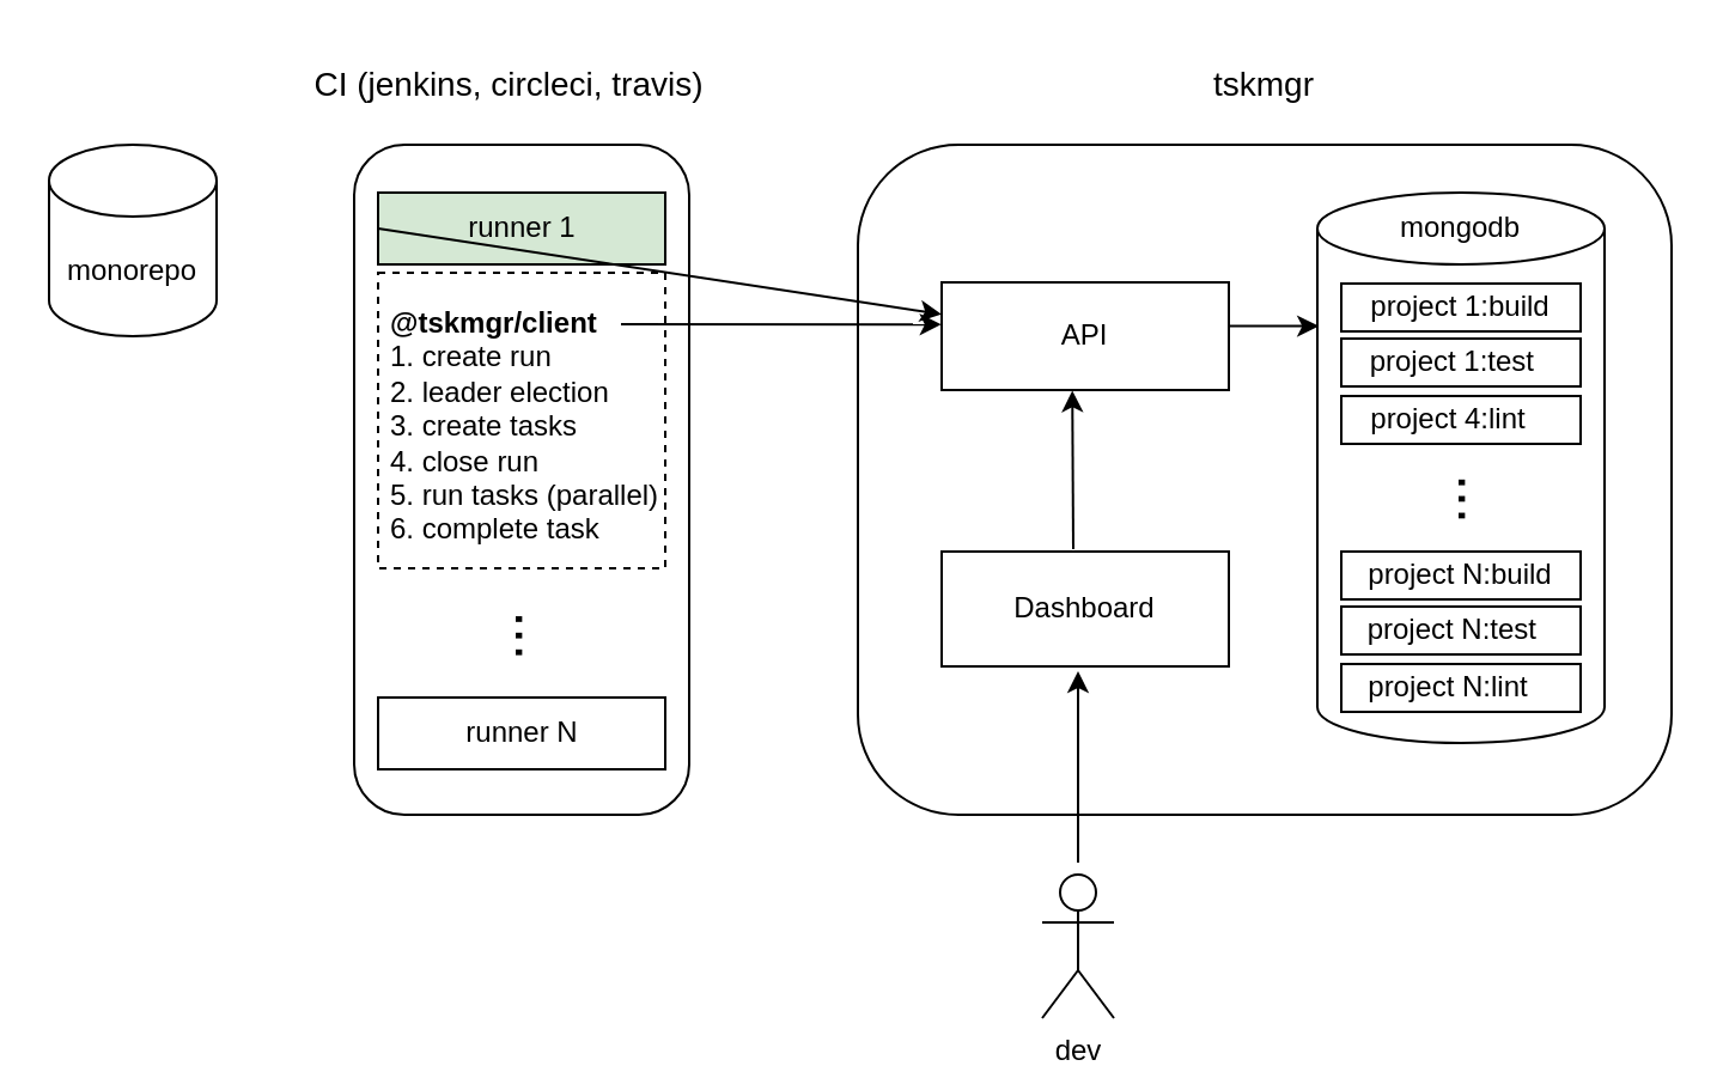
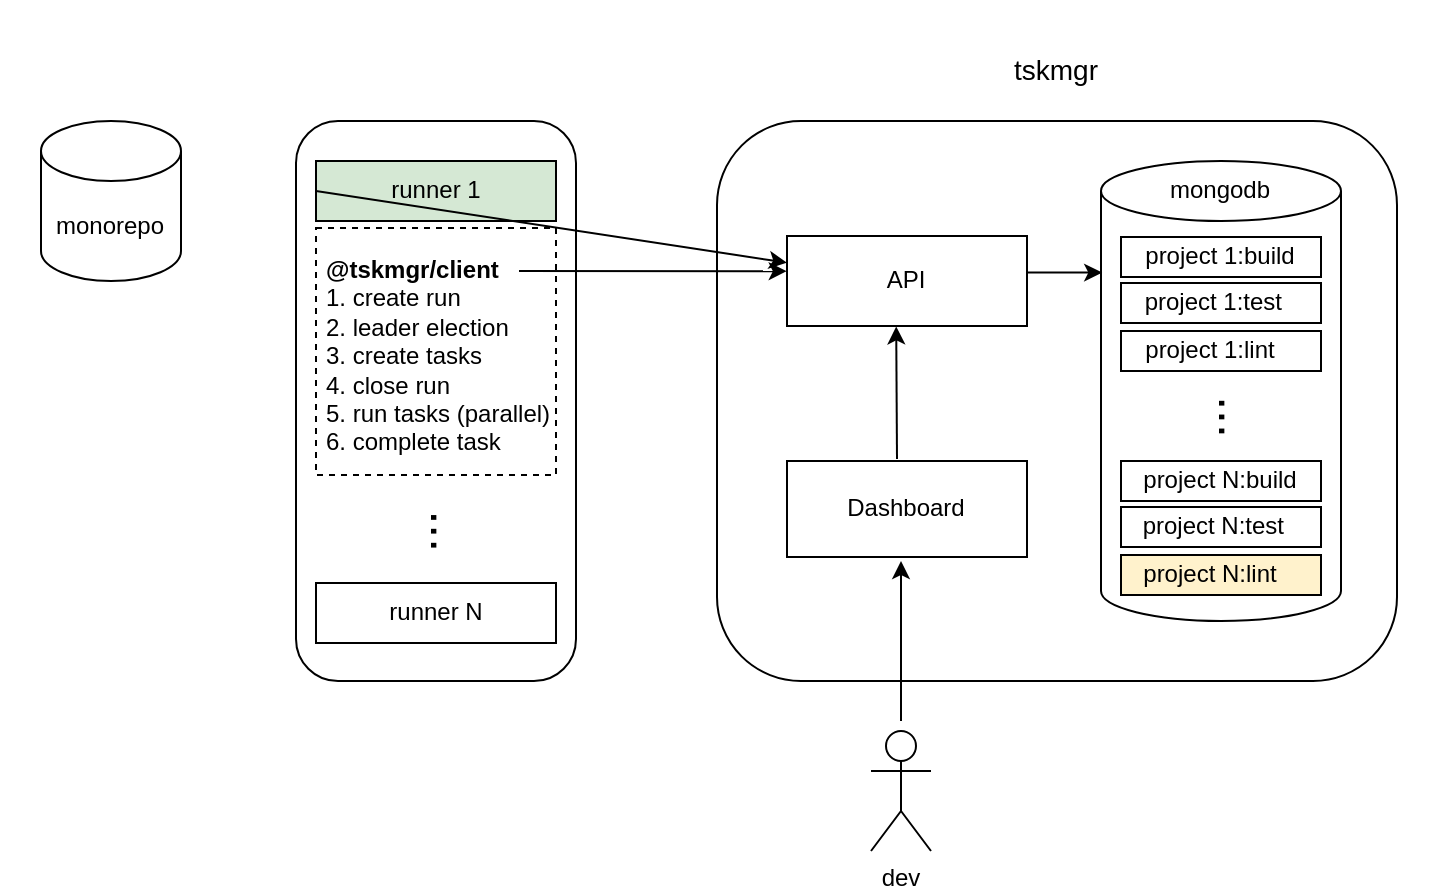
- <mxCell id="22" value="CI (jenkins, circleci, travis)" style="text;html=1;strokeColor=none;fillColor=none;align=center;verticalAlign=middle;whiteSpace=wrap;rounded=0;fontSize=14;" vertex="1" parent="19"><mxGeometry width="165" height="30" as="geometry" /></mxCell>
- <mxCell id="14" value="project 4:lint&amp;nbsp; &amp;nbsp;" style="rounded=0;whiteSpace=wrap;html=1;" vertex="1" parent="9"><mxGeometry x="10" y="85" width="100" height="20" as="geometry" /></mxCell>
+ <mxCell id="14" value="project 1:lint&amp;nbsp; &amp;nbsp;" style="rounded=0;whiteSpace=wrap;html=1;" vertex="1" parent="9"><mxGeometry x="10" y="85" width="100" height="20" as="geometry" /></mxCell>
- <mxCell id="17" value="project N:lint&amp;nbsp; &amp;nbsp;" style="rounded=0;whiteSpace=wrap;html=1;" vertex="1" parent="9"><mxGeometry x="10" y="197" width="100" height="20" as="geometry" /></mxCell>
+ <mxCell id="17" value="project N:lint&amp;nbsp; &amp;nbsp;" style="rounded=0;whiteSpace=wrap;html=1;fillColor=#fff2cc;" vertex="1" parent="9"><mxGeometry x="10" y="197" width="100" height="20" as="geometry" /></mxCell>
